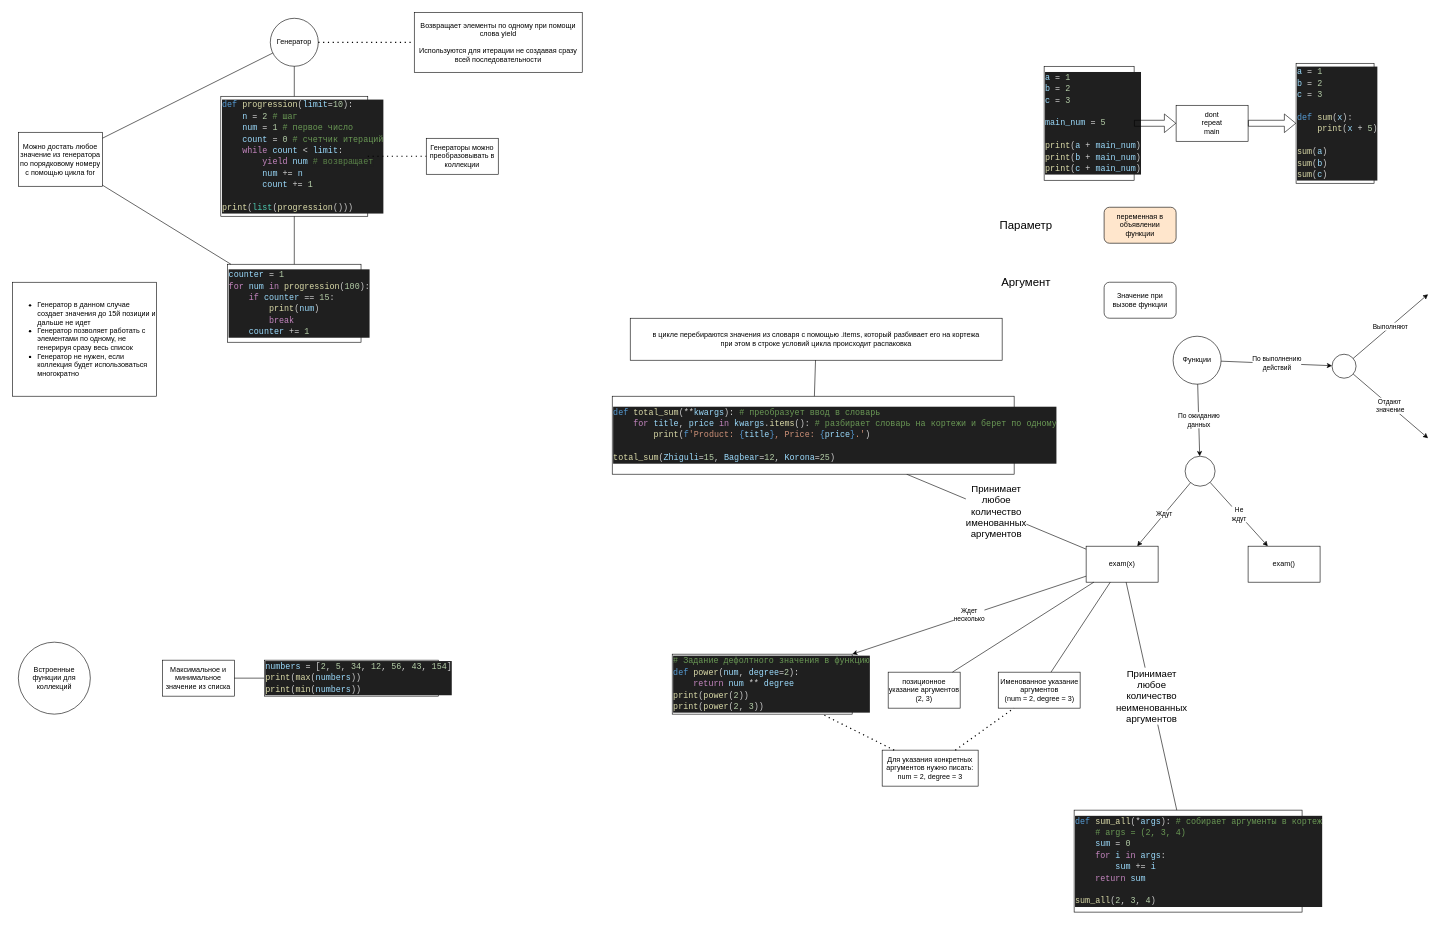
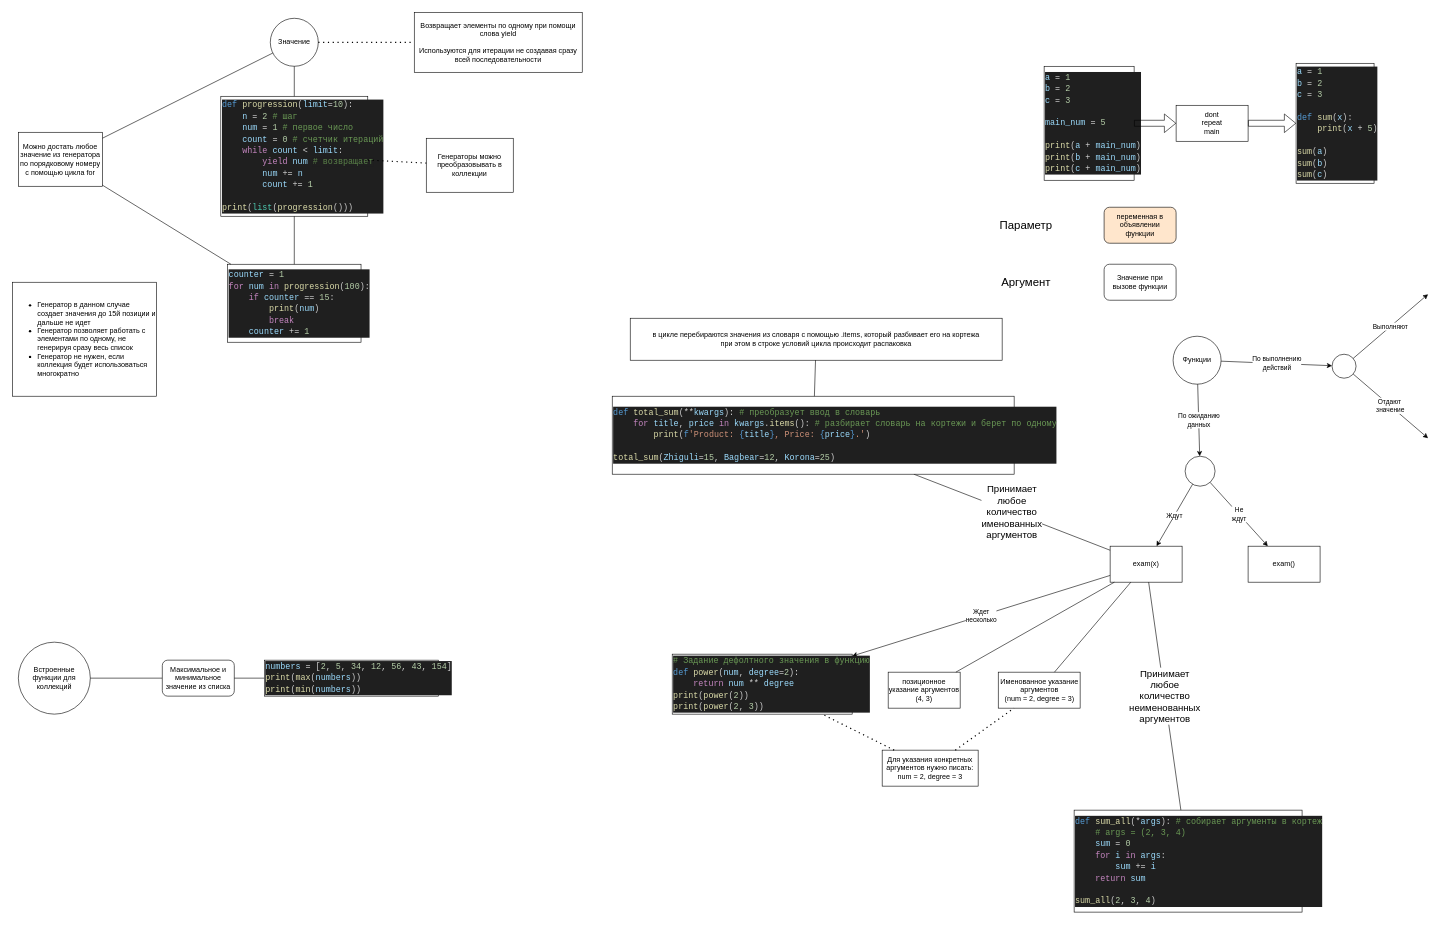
- <mxCell id="37" value="Генератор" style="ellipse;whiteSpace=wrap;html=1;aspect=fixed;" parent="1" vertex="1"><mxGeometry x="450" y="30" width="80" height="80" as="geometry" /></mxCell>
+ <mxCell id="37" value="Значение" style="ellipse;whiteSpace=wrap;html=1;aspect=fixed;" parent="1" vertex="1"><mxGeometry x="450" y="30" width="80" height="80" as="geometry" /></mxCell>
- <mxCell id="40" value="Генераторы можно преобразовывать в коллекции" style="rounded=0;whiteSpace=wrap;html=1;" parent="1" vertex="1"><mxGeometry x="710" y="230" width="120" height="60" as="geometry" /></mxCell>
+ <mxCell id="40" value="Генераторы можно преобразовывать в коллекции" style="rounded=0;whiteSpace=wrap;html=1;" parent="1" vertex="1"><mxGeometry x="710" y="230" width="145" height="90" as="geometry" /></mxCell>
- <mxCell id="21" value="Значение при вызове функции" style="rounded=1;whiteSpace=wrap;html=1;" parent="1" vertex="1"><mxGeometry x="1840" y="470" width="120" height="60" as="geometry" /></mxCell>
+ <mxCell id="21" value="Значение при вызове функции" style="rounded=1;whiteSpace=wrap;html=1;" parent="1" vertex="1"><mxGeometry x="1840" y="440" width="120" height="60" as="geometry" /></mxCell>
- <mxCell id="17" value="exam(x)" style="rounded=0;whiteSpace=wrap;html=1;" parent="1" vertex="1"><mxGeometry x="1810" y="910" width="120" height="60" as="geometry" /></mxCell>
+ <mxCell id="17" value="exam(x)" style="rounded=0;whiteSpace=wrap;html=1;" parent="1" vertex="1"><mxGeometry x="1850" y="910" width="120" height="60" as="geometry" /></mxCell>
+ <mxCell id="51" value="" style="endArrow=none;html=1;rounded=0;" edge="1" parent="1" source="50" target="52"><mxGeometry width="50" height="50" relative="1" as="geometry"><mxPoint x="240" y="1140" as="sourcePoint" /><mxPoint x="330" y="1130" as="targetPoint" /></mxGeometry></mxCell>
- <mxCell id="52" value="Максимальное и минимальное значение из списка" style="rounded=0;whiteSpace=wrap;html=1;" vertex="1" parent="1"><mxGeometry x="270" y="1100" width="120" height="60" as="geometry" /></mxCell>
+ <mxCell id="52" value="Максимальное и минимальное значение из списка" style="whiteSpace=wrap;html=1;rounded=1;" vertex="1" parent="1"><mxGeometry x="270" y="1100" width="120" height="60" as="geometry" /></mxCell>
- <mxCell id="26" value="позиционное указание аргументов&lt;div&gt;(2, 3)&lt;/div&gt;" style="rounded=0;whiteSpace=wrap;html=1;" parent="1" vertex="1"><mxGeometry x="1480" y="1120" width="120" height="60" as="geometry" /></mxCell>
+ <mxCell id="26" value="позиционное указание аргументов&lt;div&gt;(4, 3)&lt;/div&gt;" style="rounded=0;whiteSpace=wrap;html=1;" parent="1" vertex="1"><mxGeometry x="1480" y="1120" width="120" height="60" as="geometry" /></mxCell>
